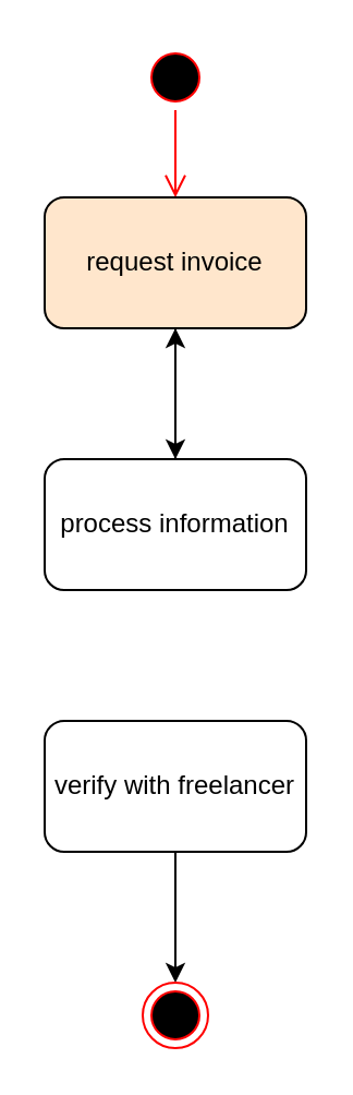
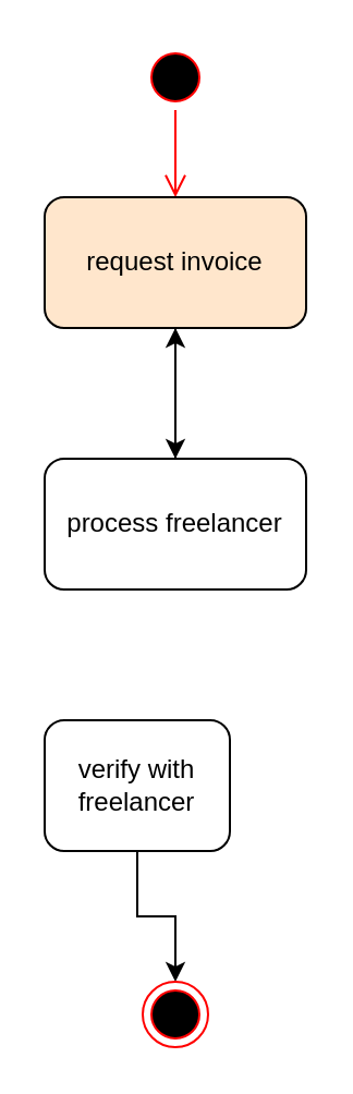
- <mxCell id="7" value="process information" style="rounded=1;whiteSpace=wrap;html=1;" vertex="1" parent="1"><mxGeometry x="20" y="210" width="120" height="60" as="geometry" /></mxCell>
+ <mxCell id="7" value="process freelancer" style="rounded=1;whiteSpace=wrap;html=1;" vertex="1" parent="1"><mxGeometry x="20" y="210" width="120" height="60" as="geometry" /></mxCell>
- <mxCell id="9" value="verify with freelancer" style="rounded=1;whiteSpace=wrap;html=1;" vertex="1" parent="1"><mxGeometry x="20" y="330" width="120" height="60" as="geometry" /></mxCell>
+ <mxCell id="9" value="verify with freelancer" style="rounded=1;whiteSpace=wrap;html=1;" vertex="1" parent="1"><mxGeometry x="20" y="330" width="85" height="60" as="geometry" /></mxCell>
